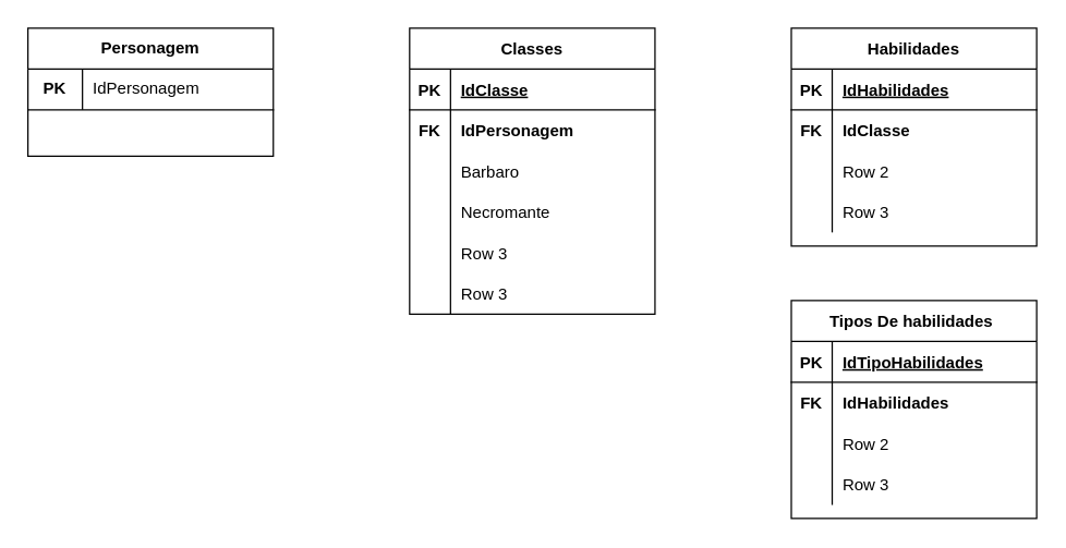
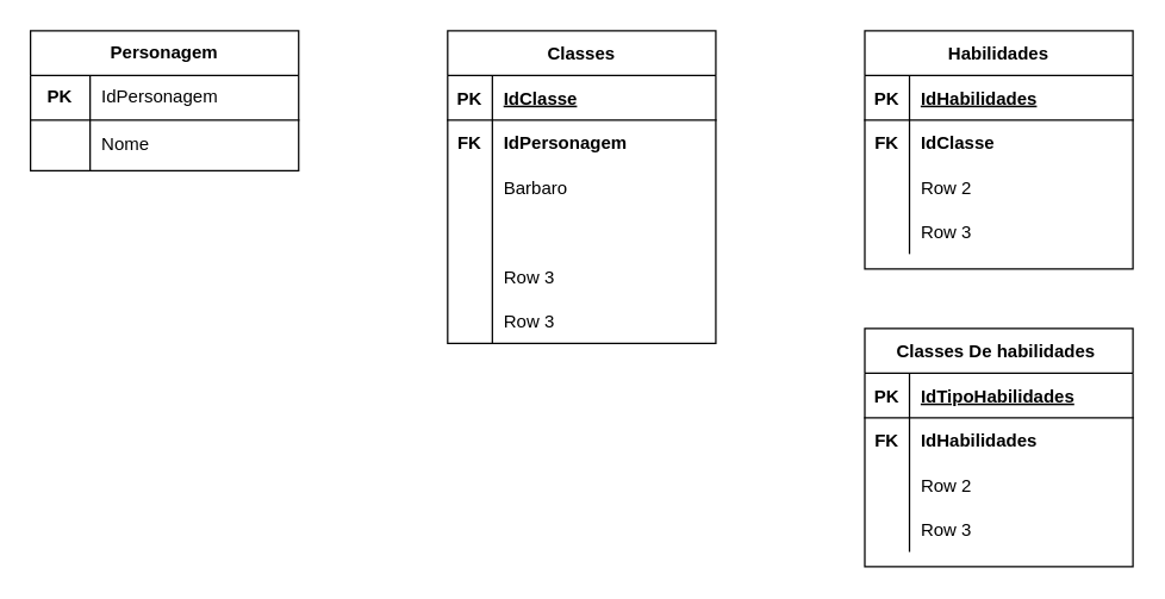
+ <mxCell id="8" value="Nome" style="shape=partialRectangle;html=1;whiteSpace=wrap;connectable=0;fillColor=none;top=0;left=0;bottom=0;right=0;align=left;spacingLeft=6;overflow=hidden;" vertex="1" parent="6"><mxGeometry x="40" width="140" height="34" as="geometry" /></mxCell>
- <mxCell id="21" value="Necromante " style="shape=partialRectangle;connectable=0;fillColor=none;top=0;left=0;bottom=0;right=0;align=left;spacingLeft=6;overflow=hidden;" vertex="1" parent="19"><mxGeometry x="30" width="150" height="30" as="geometry" /></mxCell>
- <mxCell id="41" value="Tipos De habilidades " style="shape=table;startSize=30;container=1;collapsible=1;childLayout=tableLayout;fixedRows=1;rowLines=0;fontStyle=1;align=center;resizeLast=1;" vertex="1" parent="1"><mxGeometry x="580" y="220" width="180" height="160" as="geometry" /></mxCell>
+ <mxCell id="41" value="Classes De habilidades " style="shape=table;startSize=30;container=1;collapsible=1;childLayout=tableLayout;fixedRows=1;rowLines=0;fontStyle=1;align=center;resizeLast=1;" vertex="1" parent="1"><mxGeometry x="580" y="220" width="180" height="160" as="geometry" /></mxCell>
